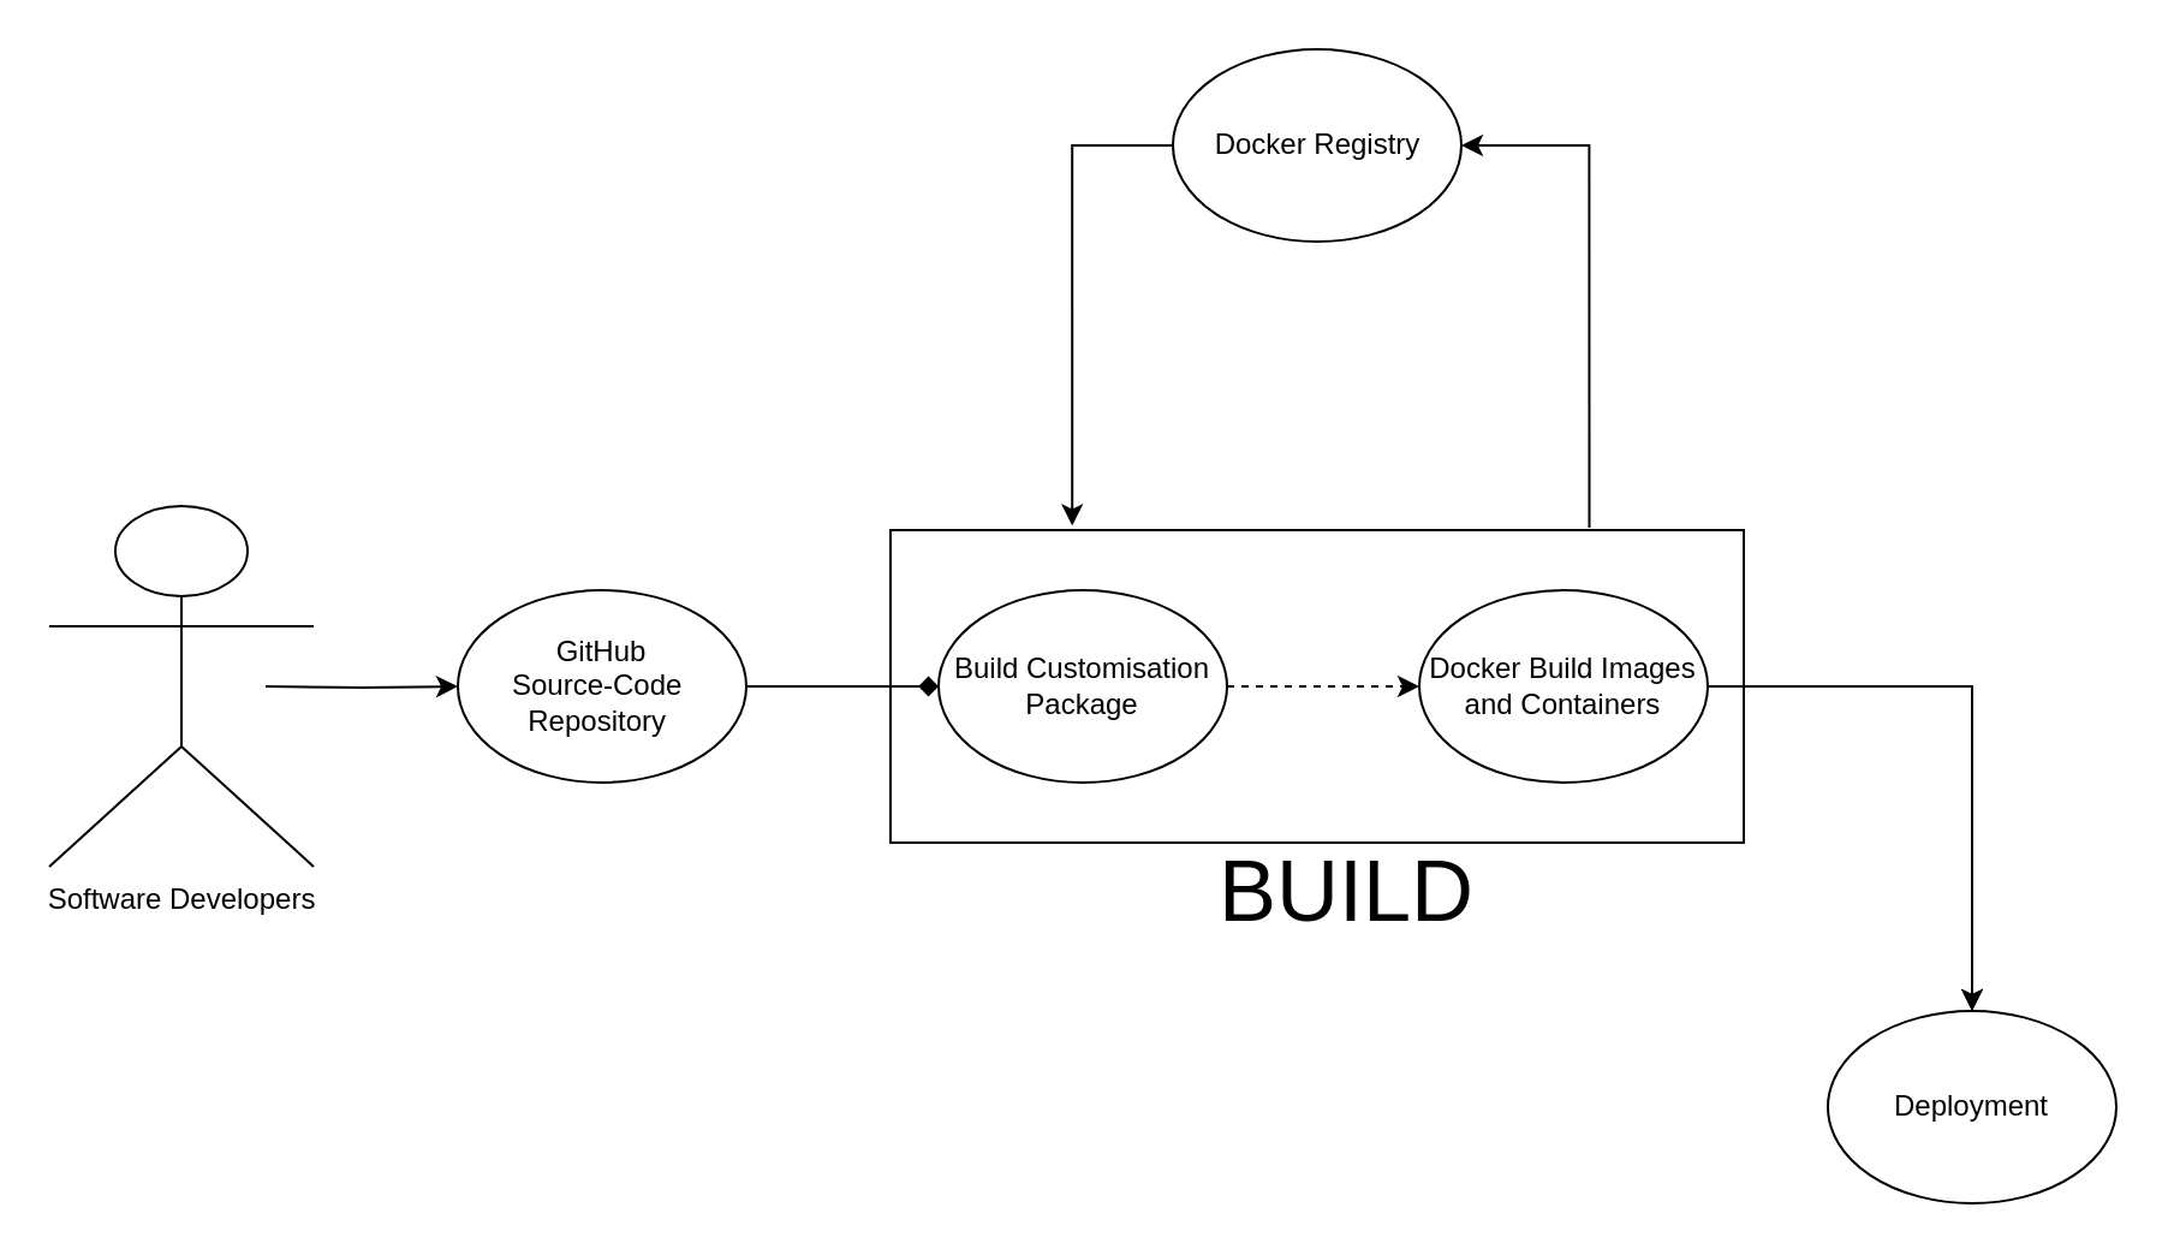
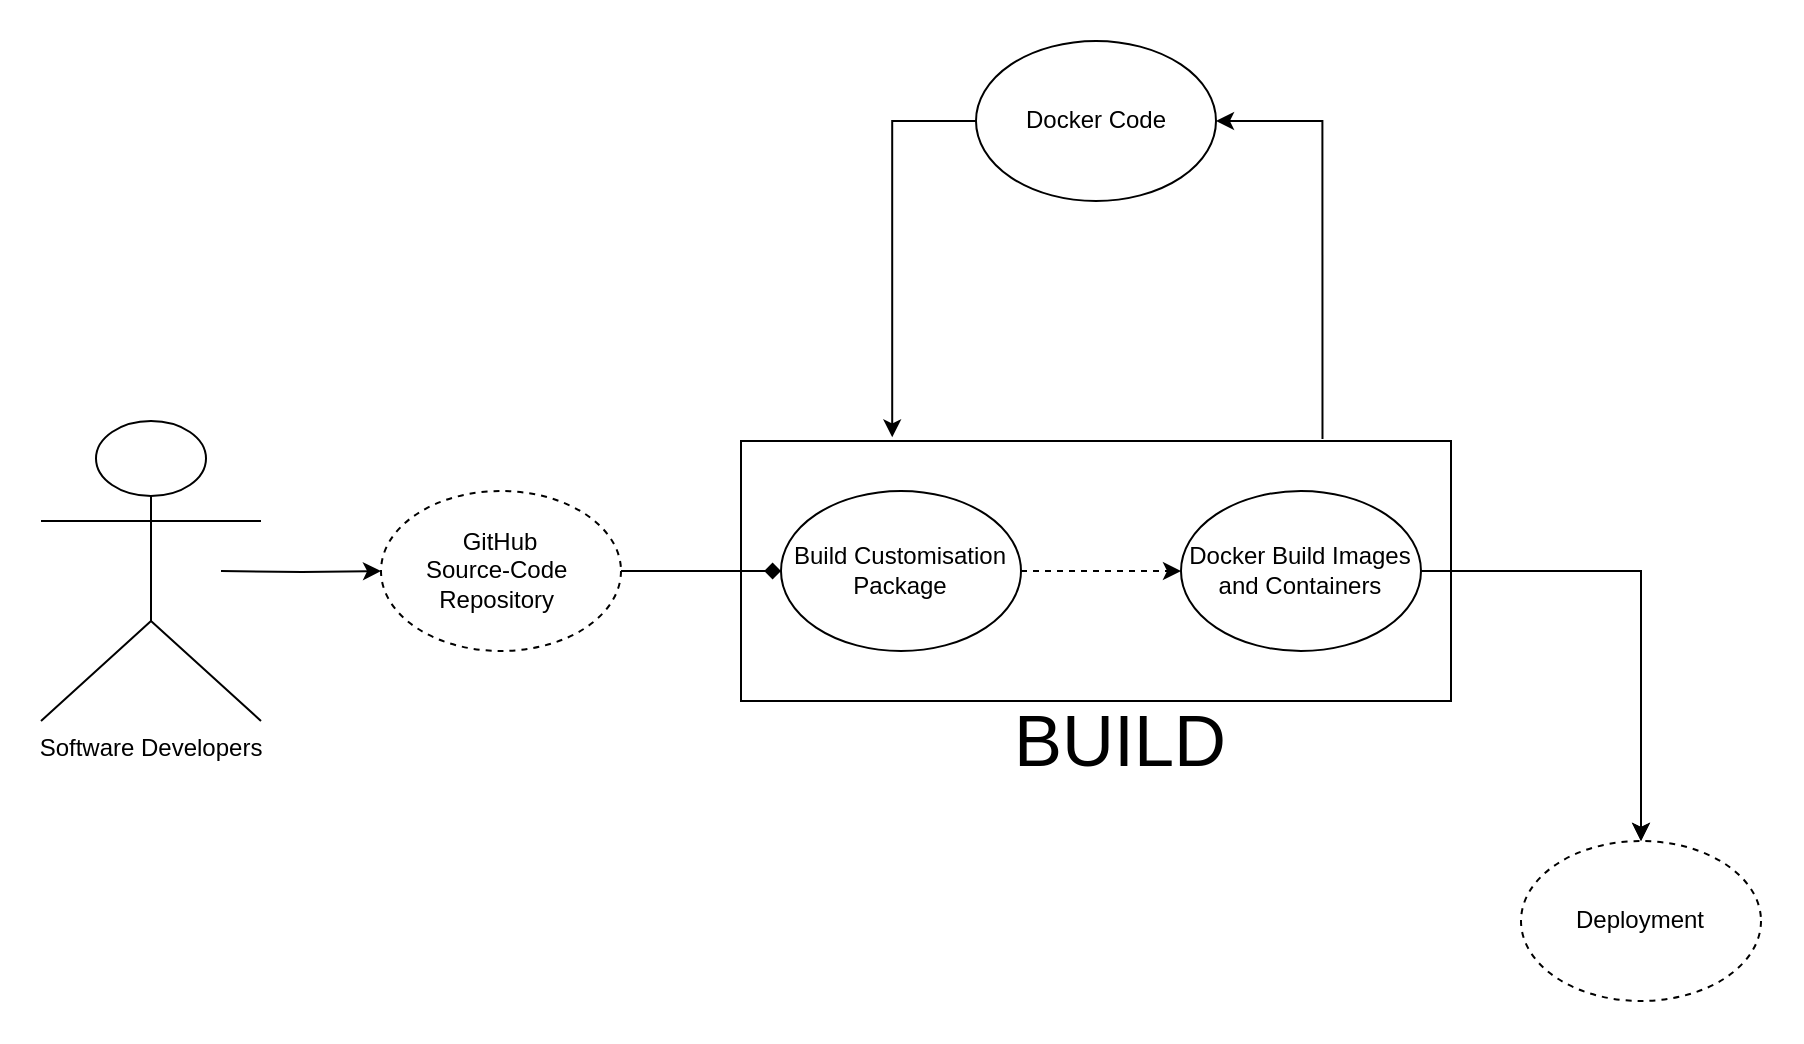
- <mxCell id="5" value="Docker Registry" style="ellipse;whiteSpace=wrap;html=1;" vertex="1" parent="1"><mxGeometry x="487.5" y="20" width="120" height="80" as="geometry" /></mxCell>
+ <mxCell id="5" value="Docker Code" style="ellipse;whiteSpace=wrap;html=1;" vertex="1" parent="1"><mxGeometry x="487.5" y="20" width="120" height="80" as="geometry" /></mxCell>
- <mxCell id="4" value="GitHub&lt;br&gt;Source-Code&amp;nbsp;&lt;br&gt;Repository&amp;nbsp;" style="ellipse;whiteSpace=wrap;html=1;" vertex="1" parent="1"><mxGeometry x="190" y="245" width="120" height="80" as="geometry" /></mxCell>
+ <mxCell id="4" value="GitHub&lt;br&gt;Source-Code&amp;nbsp;&lt;br&gt;Repository&amp;nbsp;" style="ellipse;whiteSpace=wrap;html=1;dashed=1;" vertex="1" parent="1"><mxGeometry x="190" y="245" width="120" height="80" as="geometry" /></mxCell>
- <mxCell id="15" value="Deployment" style="ellipse;whiteSpace=wrap;html=1;" vertex="1" parent="1"><mxGeometry x="760" y="420" width="120" height="80" as="geometry" /></mxCell>
+ <mxCell id="15" value="Deployment" style="ellipse;whiteSpace=wrap;html=1;dashed=1;" vertex="1" parent="1"><mxGeometry x="760" y="420" width="120" height="80" as="geometry" /></mxCell>
